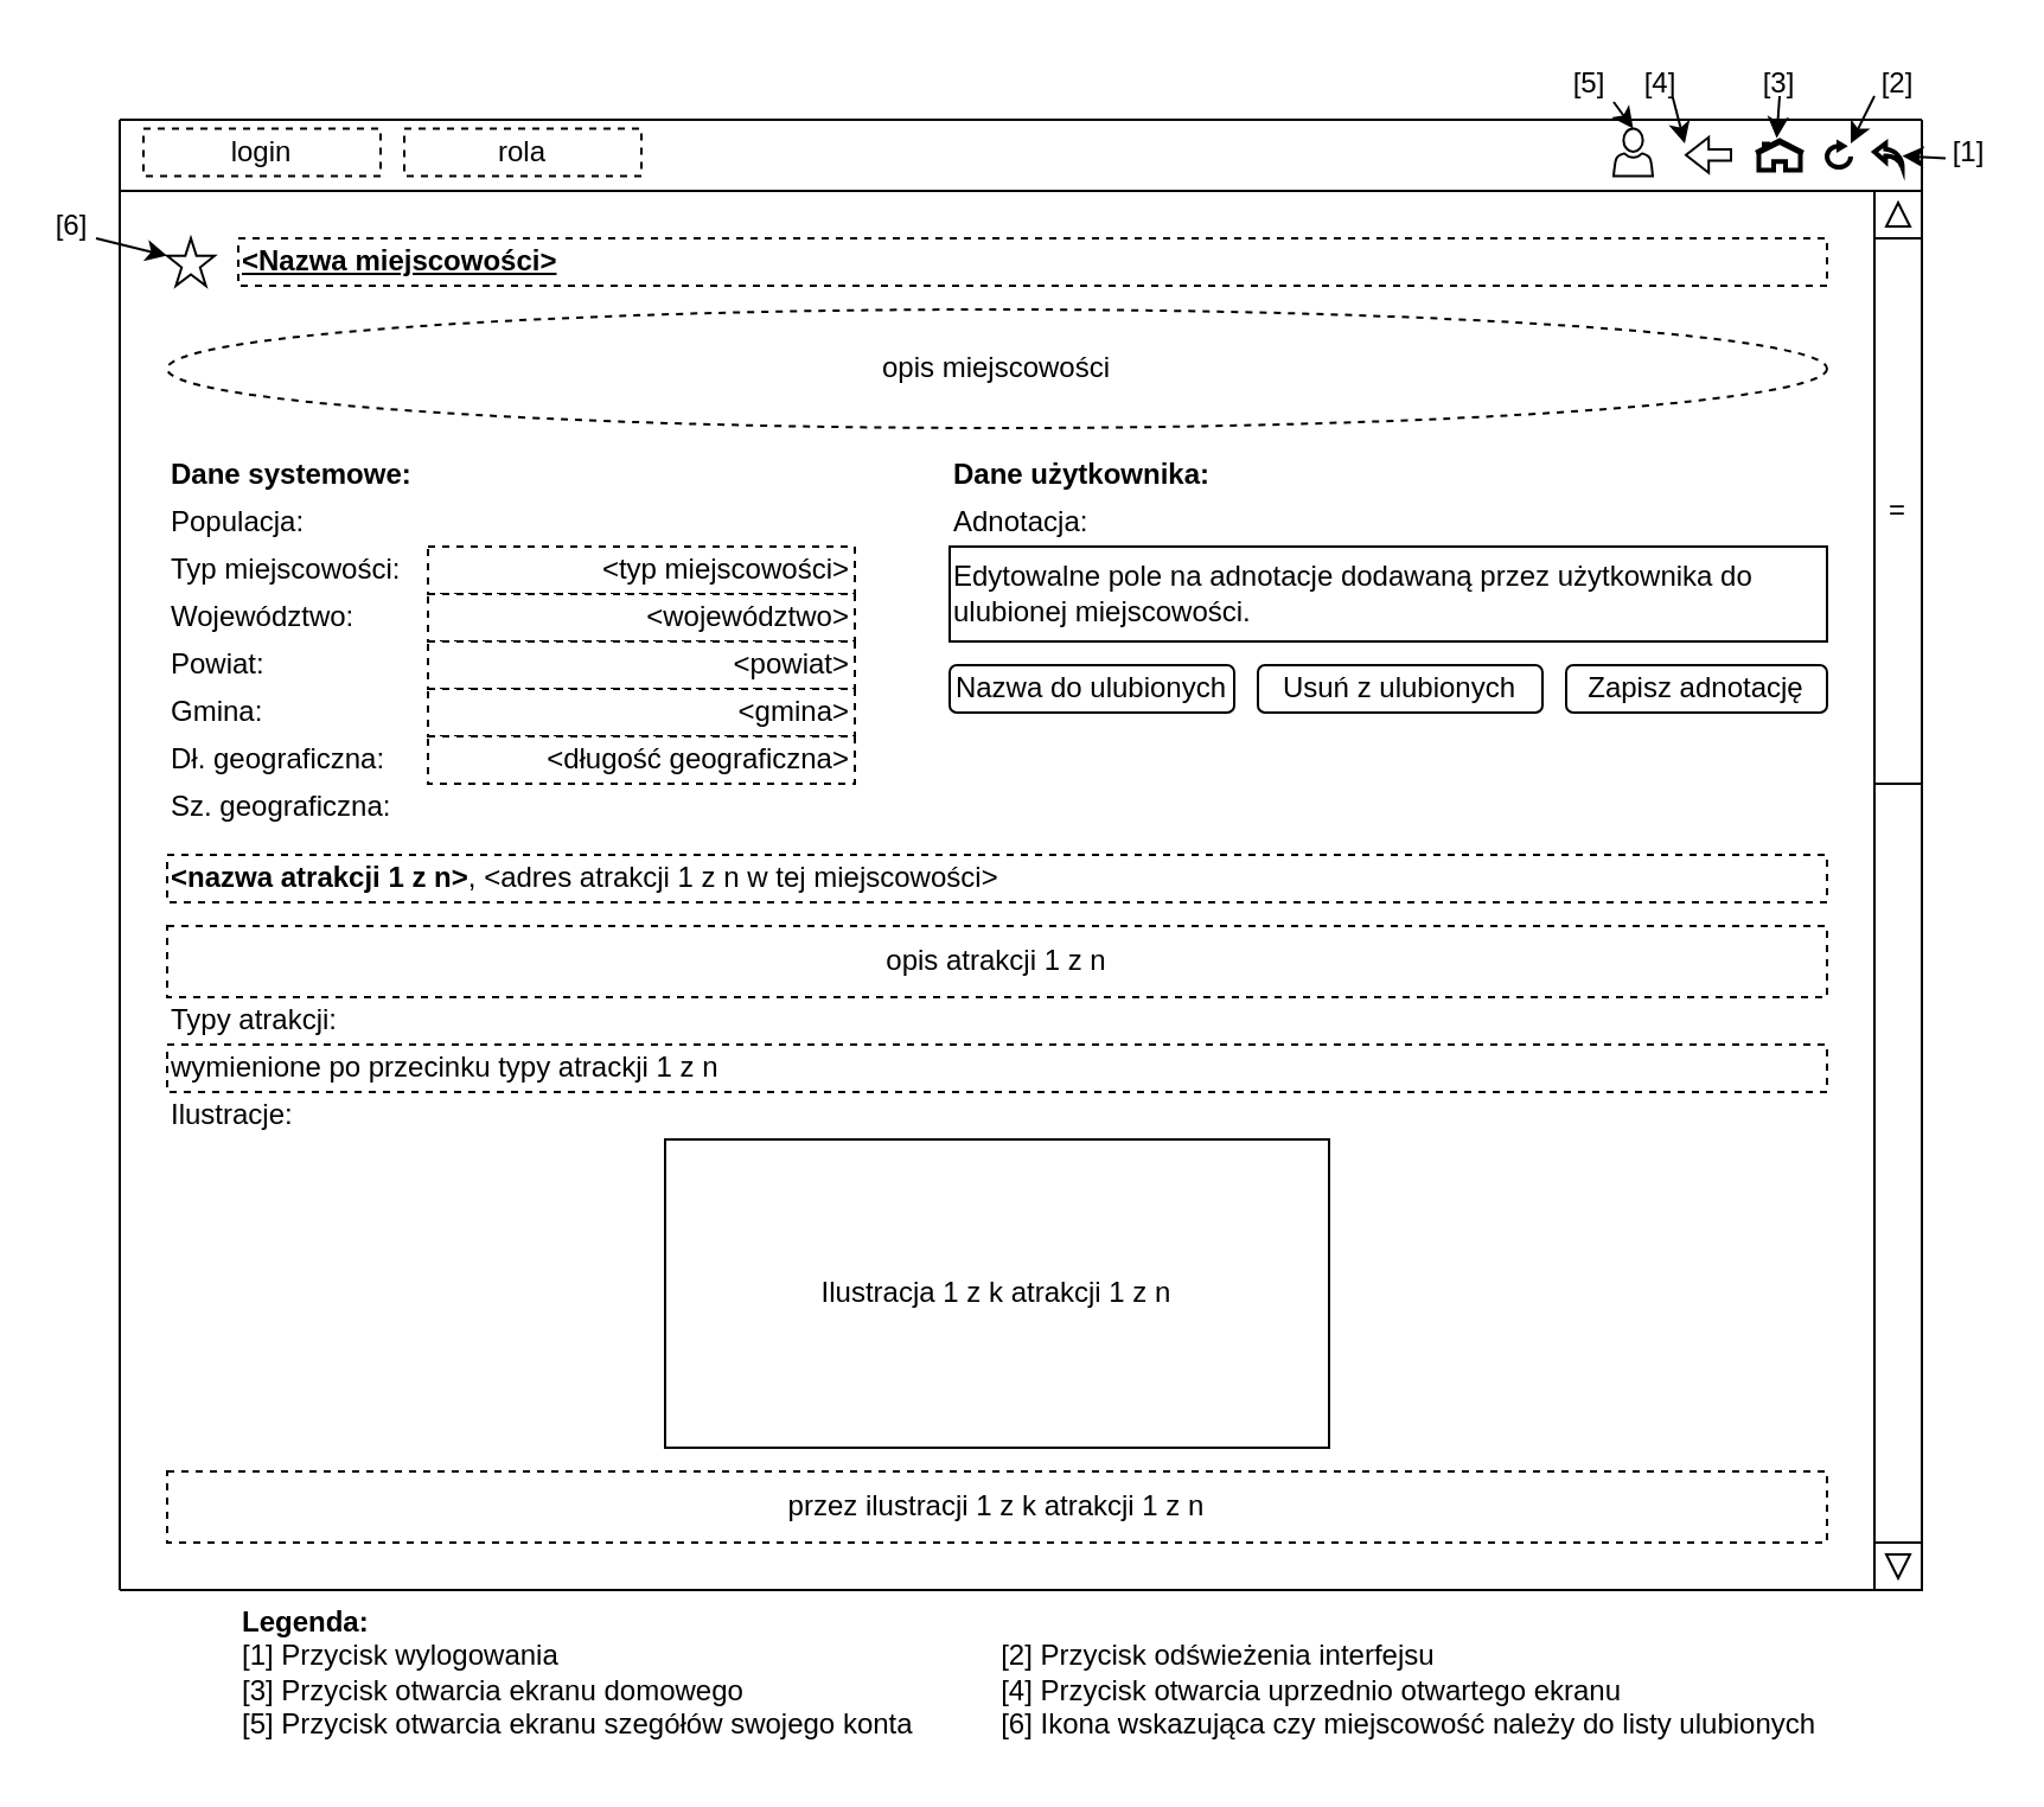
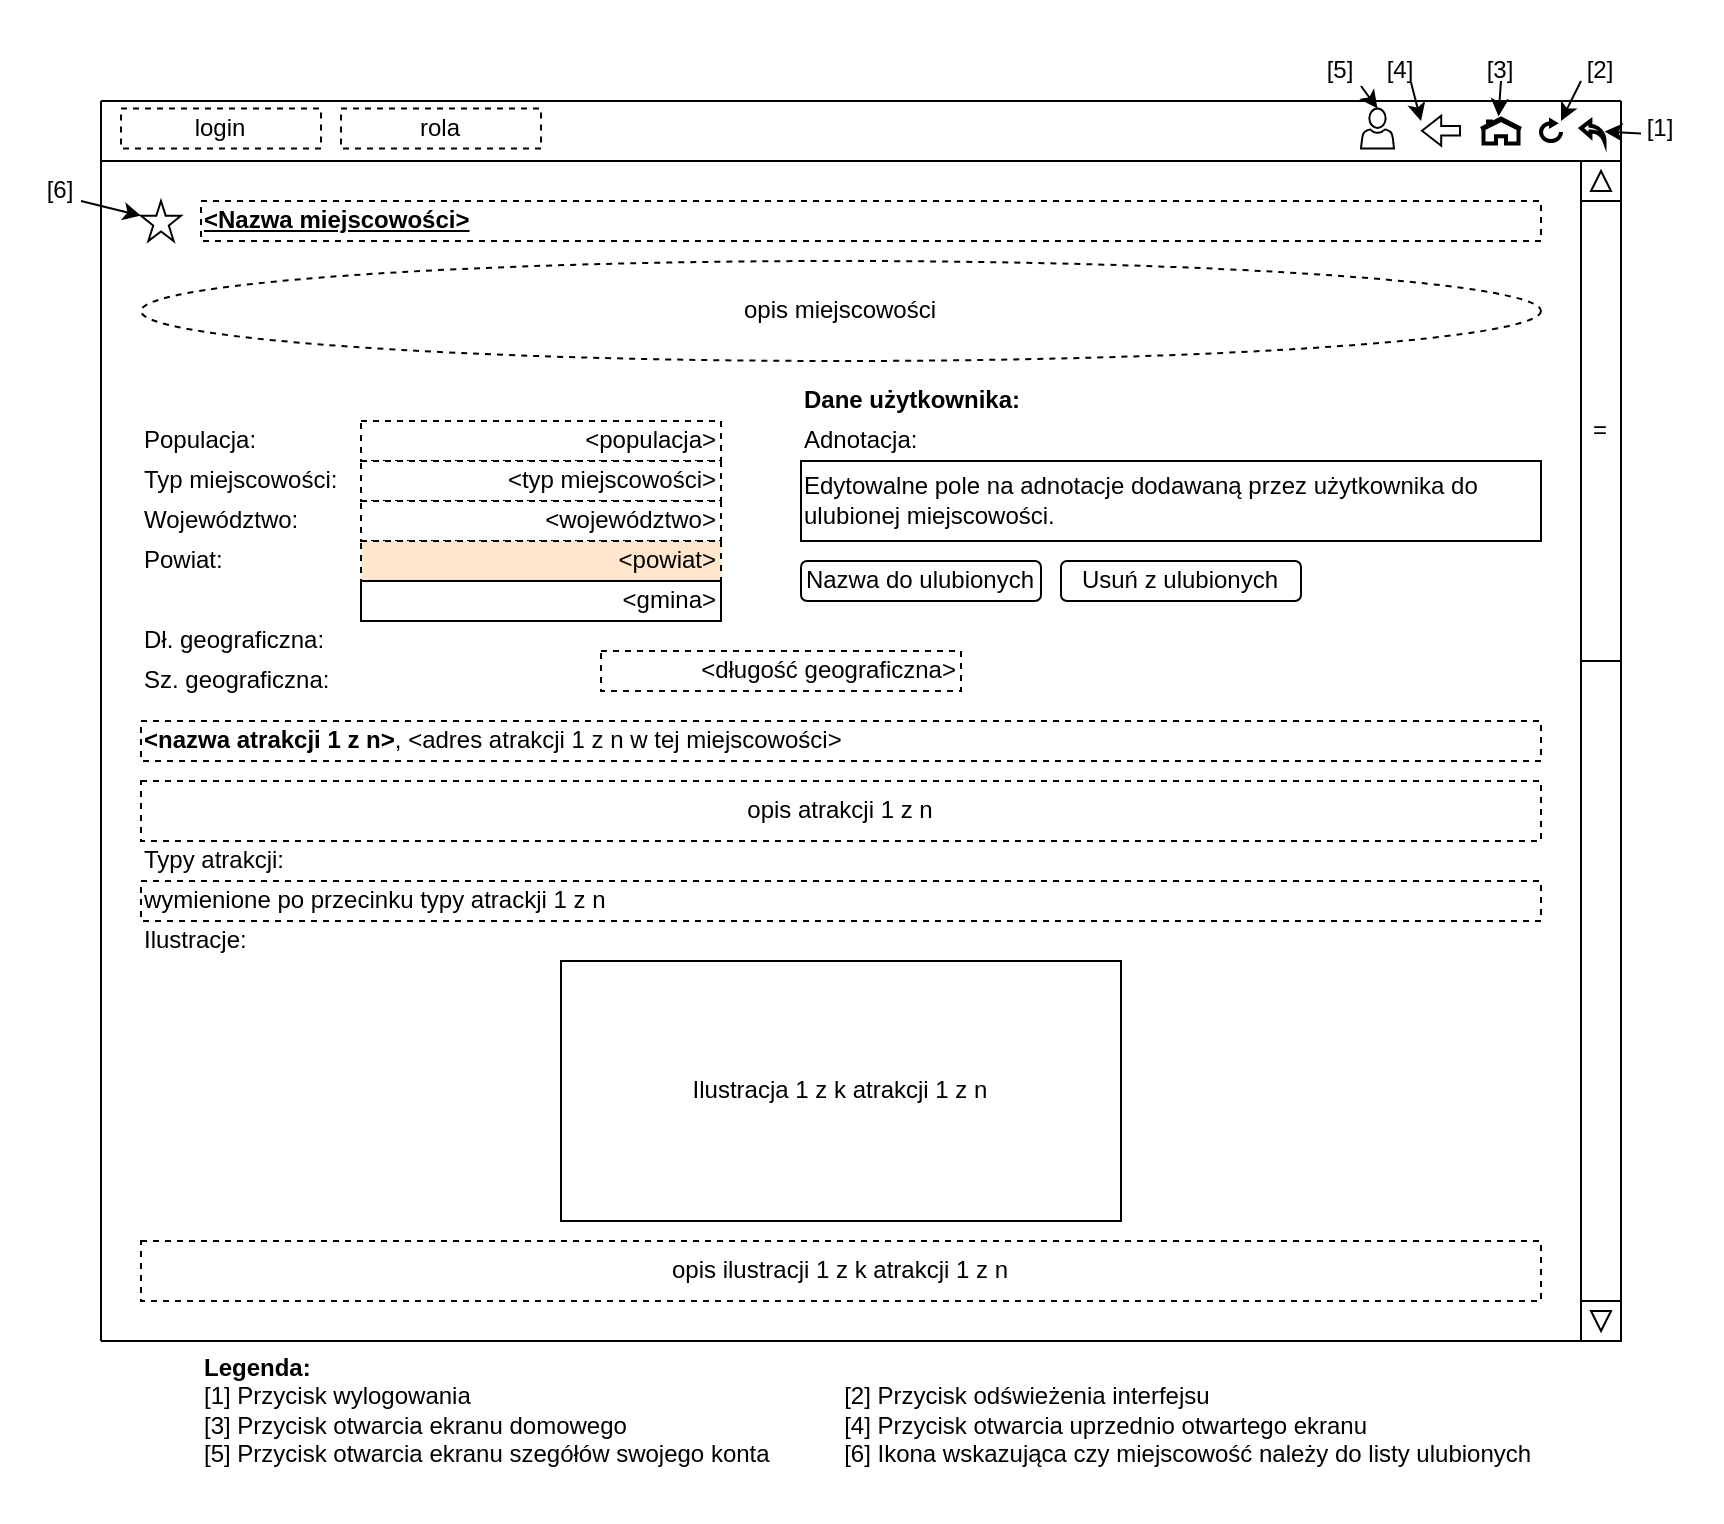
- <mxCell id="11" value="&lt;b style=&quot;&quot;&gt;Dane systemowe:&lt;/b&gt;" style="text;html=1;strokeColor=none;fillColor=none;align=left;verticalAlign=middle;whiteSpace=wrap;rounded=0;" parent="1" vertex="1"><mxGeometry x="70" y="190" width="290" height="20" as="geometry" /></mxCell>
+ <mxCell id="13" value="&amp;lt;populacja&amp;gt;" style="rounded=0;whiteSpace=wrap;html=1;align=right;dashed=1;" parent="1" vertex="1"><mxGeometry x="180" y="210" width="180" height="20" as="geometry" /></mxCell>
- <mxCell id="19" value="&amp;lt;powiat&amp;gt;" style="rounded=0;whiteSpace=wrap;html=1;align=right;dashed=1;" parent="1" vertex="1"><mxGeometry x="180" y="270" width="180" height="20" as="geometry" /></mxCell>
+ <mxCell id="19" value="&amp;lt;powiat&amp;gt;" style="rounded=0;whiteSpace=wrap;html=1;align=right;dashed=1;fillColor=#ffe6cc;" parent="1" vertex="1"><mxGeometry x="180" y="270" width="180" height="20" as="geometry" /></mxCell>
- <mxCell id="46" value="Zapisz adnotację" style="rounded=1;whiteSpace=wrap;html=1;" parent="1" vertex="1"><mxGeometry x="660" y="280" width="110" height="20" as="geometry" /></mxCell>
- <mxCell id="20" value="Gmina:" style="text;html=1;strokeColor=none;fillColor=none;align=left;verticalAlign=middle;whiteSpace=wrap;rounded=0;" parent="1" vertex="1"><mxGeometry x="70" y="290" width="100" height="20" as="geometry" /></mxCell>
- <mxCell id="21" value="&amp;lt;gmina&amp;gt;" style="rounded=0;whiteSpace=wrap;html=1;align=right;dashed=1;" parent="1" vertex="1"><mxGeometry x="180" y="290" width="180" height="20" as="geometry" /></mxCell>
+ <mxCell id="21" value="&amp;lt;gmina&amp;gt;" style="rounded=0;whiteSpace=wrap;html=1;align=right;dashed=0;" parent="1" vertex="1"><mxGeometry x="180" y="290" width="180" height="20" as="geometry" /></mxCell>
- <mxCell id="24" value="&amp;lt;długość geograficzna&amp;gt;" style="rounded=0;whiteSpace=wrap;html=1;align=right;dashed=1;" parent="1" vertex="1"><mxGeometry x="180" y="310" width="180" height="20" as="geometry" /></mxCell>
+ <mxCell id="24" value="&amp;lt;długość geograficzna&amp;gt;" style="rounded=0;whiteSpace=wrap;html=1;align=right;dashed=1;" parent="1" vertex="1"><mxGeometry x="300" y="325" width="180" height="20" as="geometry" /></mxCell>
- <mxCell id="43" value="przez ilustracji 1 z k atrakcji 1 z n" style="text;html=1;strokeColor=default;fillColor=none;align=center;verticalAlign=middle;whiteSpace=wrap;rounded=0;dashed=1;" parent="1" vertex="1"><mxGeometry x="70" y="620" width="700" height="30" as="geometry" /></mxCell>
+ <mxCell id="43" value="opis ilustracji 1 z k atrakcji 1 z n" style="text;html=1;strokeColor=default;fillColor=none;align=center;verticalAlign=middle;whiteSpace=wrap;rounded=0;dashed=1;" parent="1" vertex="1"><mxGeometry x="70" y="620" width="700" height="30" as="geometry" /></mxCell>
